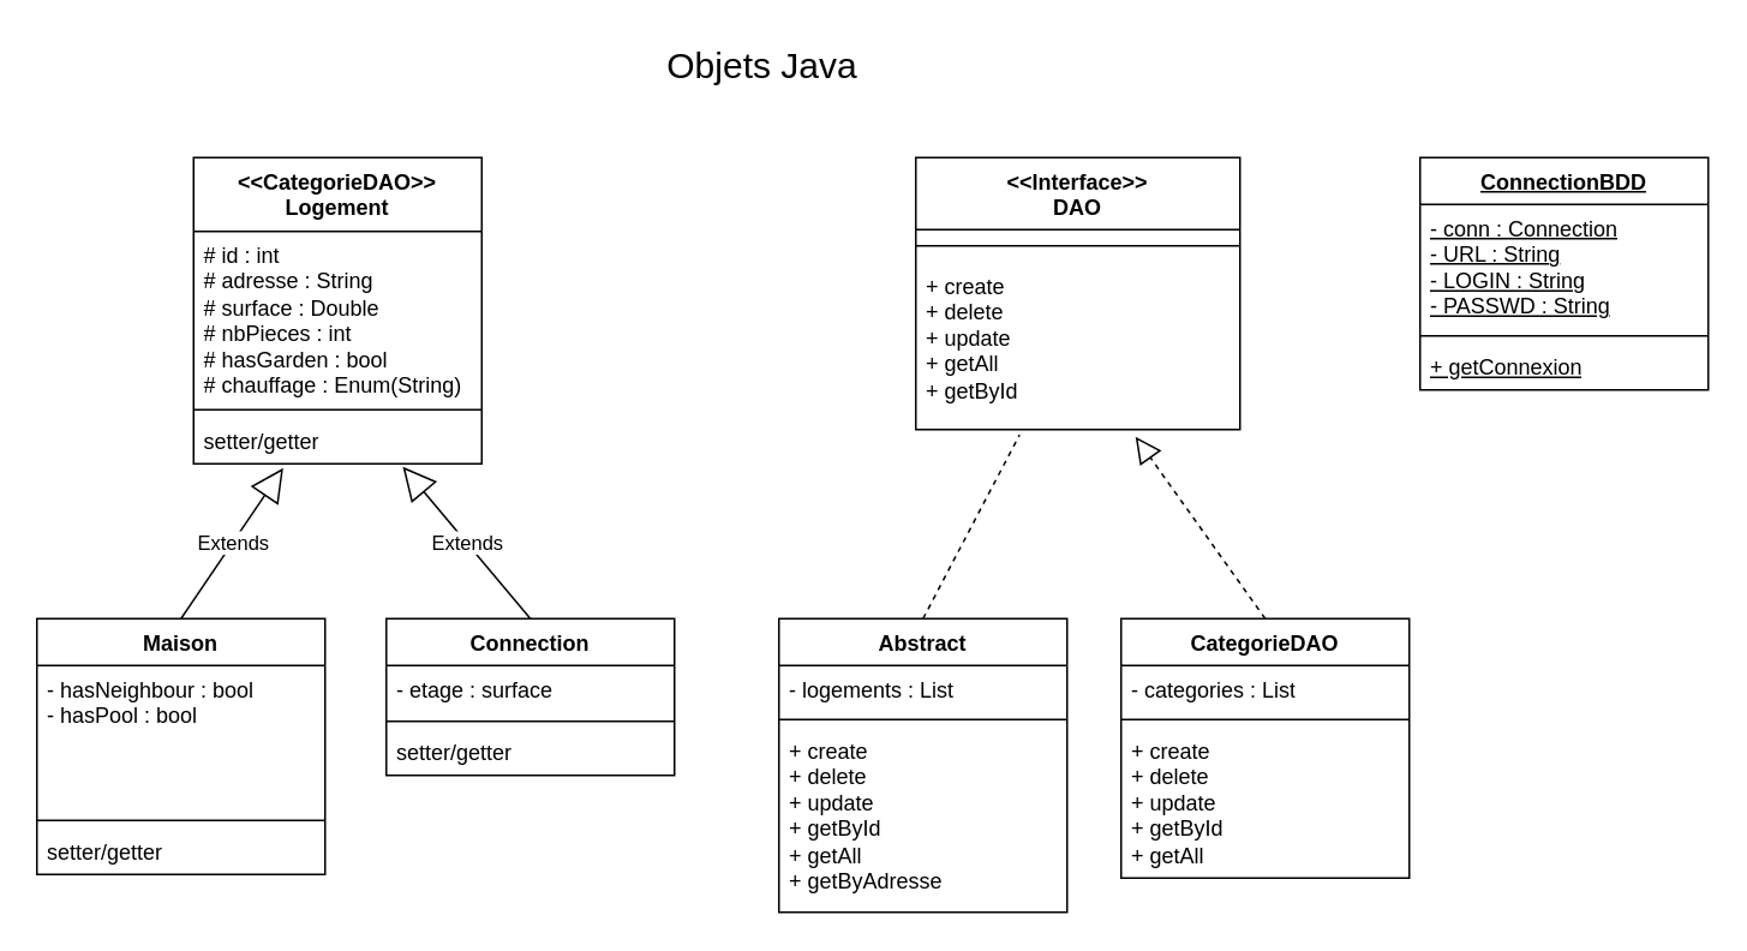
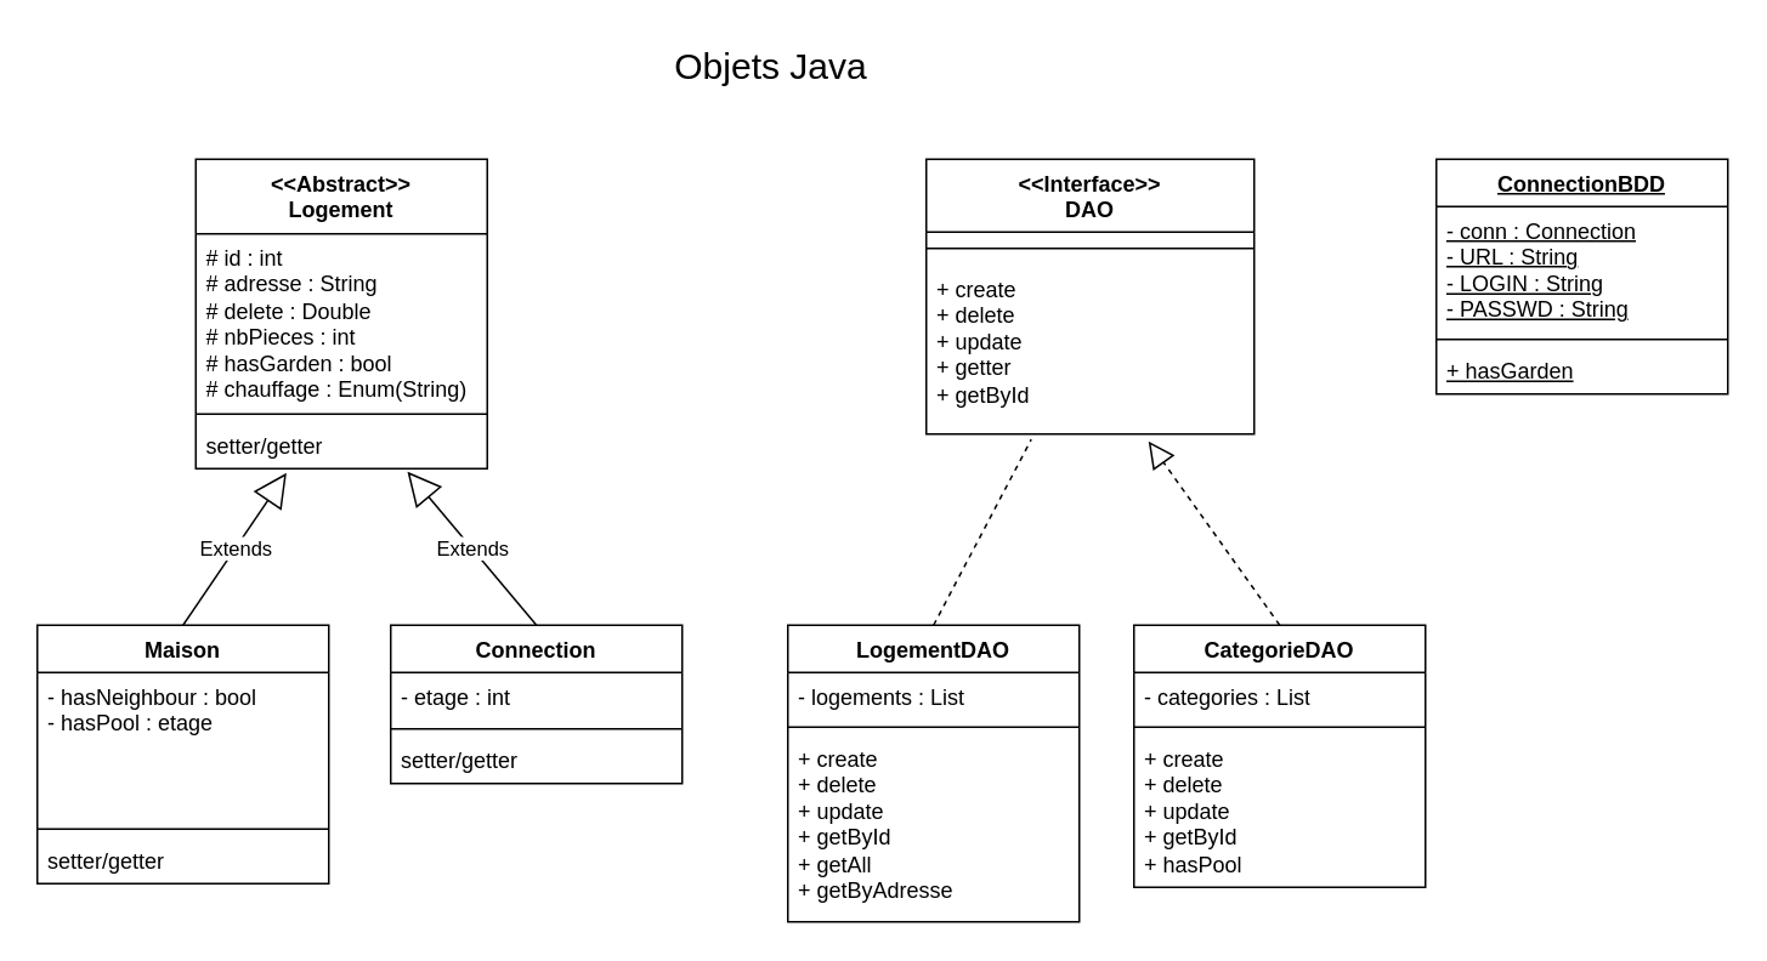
- <mxCell id="2" value="&amp;lt;&amp;lt;CategorieDAO&amp;gt;&amp;gt;&lt;br&gt;Logement" style="swimlane;fontStyle=1;align=center;verticalAlign=top;childLayout=stackLayout;horizontal=1;startSize=41;horizontalStack=0;resizeParent=1;resizeParentMax=0;resizeLast=0;collapsible=1;marginBottom=0;whiteSpace=wrap;html=1;direction=east;swimlaneLine=1;glass=0;rounded=0;shadow=0;" parent="1" vertex="1"><mxGeometry x="107" y="87" width="160" height="170" as="geometry" /></mxCell>
+ <mxCell id="2" value="&amp;lt;&amp;lt;Abstract&amp;gt;&amp;gt;&lt;br&gt;Logement" style="swimlane;fontStyle=1;align=center;verticalAlign=top;childLayout=stackLayout;horizontal=1;startSize=41;horizontalStack=0;resizeParent=1;resizeParentMax=0;resizeLast=0;collapsible=1;marginBottom=0;whiteSpace=wrap;html=1;direction=east;swimlaneLine=1;glass=0;rounded=0;shadow=0;" parent="1" vertex="1"><mxGeometry x="107" y="87" width="160" height="170" as="geometry" /></mxCell>
- <mxCell id="3" value="# id : int&lt;br&gt;# adresse : String&lt;div&gt;# surface : Double&lt;/div&gt;&lt;div&gt;# nbPieces : int&lt;/div&gt;&lt;div&gt;# hasGarden : bool&lt;/div&gt;&lt;div&gt;# chauffage : Enum(String)&lt;/div&gt;" style="text;strokeColor=none;fillColor=none;align=left;verticalAlign=top;spacingLeft=4;spacingRight=4;overflow=hidden;rotatable=0;points=[[0,0.5],[1,0.5]];portConstraint=eastwest;whiteSpace=wrap;html=1;" parent="2" vertex="1"><mxGeometry y="41" width="160" height="95" as="geometry" /></mxCell>
+ <mxCell id="3" value="# id : int&lt;br&gt;# adresse : String&lt;div&gt;# delete : Double&lt;/div&gt;&lt;div&gt;# nbPieces : int&lt;/div&gt;&lt;div&gt;# hasGarden : bool&lt;/div&gt;&lt;div&gt;# chauffage : Enum(String)&lt;/div&gt;" style="text;strokeColor=none;fillColor=none;align=left;verticalAlign=top;spacingLeft=4;spacingRight=4;overflow=hidden;rotatable=0;points=[[0,0.5],[1,0.5]];portConstraint=eastwest;whiteSpace=wrap;html=1;" parent="2" vertex="1"><mxGeometry y="41" width="160" height="95" as="geometry" /></mxCell>
- <mxCell id="28" value="+ create&lt;div&gt;+ delete&lt;/div&gt;&lt;div&gt;+ update&lt;/div&gt;&lt;div&gt;+ getAll&lt;/div&gt;&lt;div&gt;+ getById&lt;/div&gt;" style="text;strokeColor=none;fillColor=none;align=left;verticalAlign=top;spacingLeft=4;spacingRight=4;overflow=hidden;rotatable=0;points=[[0,0.5],[1,0.5]];portConstraint=eastwest;whiteSpace=wrap;html=1;" vertex="1" parent="26"><mxGeometry y="58" width="180" height="93" as="geometry" /></mxCell>
+ <mxCell id="28" value="+ create&lt;div&gt;+ delete&lt;/div&gt;&lt;div&gt;+ update&lt;/div&gt;&lt;div&gt;+ getter&lt;/div&gt;&lt;div&gt;+ getById&lt;/div&gt;" style="text;strokeColor=none;fillColor=none;align=left;verticalAlign=top;spacingLeft=4;spacingRight=4;overflow=hidden;rotatable=0;points=[[0,0.5],[1,0.5]];portConstraint=eastwest;whiteSpace=wrap;html=1;" vertex="1" parent="26"><mxGeometry y="58" width="180" height="93" as="geometry" /></mxCell>
- <mxCell id="19" value="&lt;u&gt;+ getConnexion&lt;/u&gt;" style="text;strokeColor=none;fillColor=none;align=left;verticalAlign=top;spacingLeft=4;spacingRight=4;overflow=hidden;rotatable=0;points=[[0,0.5],[1,0.5]];portConstraint=eastwest;whiteSpace=wrap;html=1;" vertex="1" parent="16"><mxGeometry y="103" width="160" height="26" as="geometry" /></mxCell>
+ <mxCell id="19" value="&lt;u&gt;+ hasGarden&lt;/u&gt;" style="text;strokeColor=none;fillColor=none;align=left;verticalAlign=top;spacingLeft=4;spacingRight=4;overflow=hidden;rotatable=0;points=[[0,0.5],[1,0.5]];portConstraint=eastwest;whiteSpace=wrap;html=1;" vertex="1" parent="16"><mxGeometry y="103" width="160" height="26" as="geometry" /></mxCell>
- <mxCell id="21" value="Abstract" style="swimlane;fontStyle=1;align=center;verticalAlign=top;childLayout=stackLayout;horizontal=1;startSize=26;horizontalStack=0;resizeParent=1;resizeParentMax=0;resizeLast=0;collapsible=1;marginBottom=0;whiteSpace=wrap;html=1;" vertex="1" parent="1"><mxGeometry x="432" y="343" width="160" height="163" as="geometry" /></mxCell>
+ <mxCell id="21" value="LogementDAO" style="swimlane;fontStyle=1;align=center;verticalAlign=top;childLayout=stackLayout;horizontal=1;startSize=26;horizontalStack=0;resizeParent=1;resizeParentMax=0;resizeLast=0;collapsible=1;marginBottom=0;whiteSpace=wrap;html=1;" vertex="1" parent="1"><mxGeometry x="432" y="343" width="160" height="163" as="geometry" /></mxCell>
- <mxCell id="12" value="&lt;div&gt;- etage : surface&lt;/div&gt;" style="text;strokeColor=none;fillColor=none;align=left;verticalAlign=top;spacingLeft=4;spacingRight=4;overflow=hidden;rotatable=0;points=[[0,0.5],[1,0.5]];portConstraint=eastwest;whiteSpace=wrap;html=1;" parent="11" vertex="1"><mxGeometry y="26" width="160" height="27" as="geometry" /></mxCell>
+ <mxCell id="12" value="&lt;div&gt;- etage : int&lt;/div&gt;" style="text;strokeColor=none;fillColor=none;align=left;verticalAlign=top;spacingLeft=4;spacingRight=4;overflow=hidden;rotatable=0;points=[[0,0.5],[1,0.5]];portConstraint=eastwest;whiteSpace=wrap;html=1;" parent="11" vertex="1"><mxGeometry y="26" width="160" height="27" as="geometry" /></mxCell>
- <mxCell id="7" value="- hasNeighbour : bool&lt;div&gt;- hasPool : bool&lt;/div&gt;&lt;div&gt;&lt;br&gt;&lt;/div&gt;" style="text;strokeColor=none;fillColor=none;align=left;verticalAlign=top;spacingLeft=4;spacingRight=4;overflow=hidden;rotatable=0;points=[[0,0.5],[1,0.5]];portConstraint=eastwest;whiteSpace=wrap;html=1;" parent="6" vertex="1"><mxGeometry y="26" width="160" height="82" as="geometry" /></mxCell>
+ <mxCell id="7" value="- hasNeighbour : bool&lt;div&gt;- hasPool : etage&lt;/div&gt;&lt;div&gt;&lt;br&gt;&lt;/div&gt;" style="text;strokeColor=none;fillColor=none;align=left;verticalAlign=top;spacingLeft=4;spacingRight=4;overflow=hidden;rotatable=0;points=[[0,0.5],[1,0.5]];portConstraint=eastwest;whiteSpace=wrap;html=1;" parent="6" vertex="1"><mxGeometry y="26" width="160" height="82" as="geometry" /></mxCell>
- <mxCell id="32" value="+ create&lt;div&gt;+ delete&lt;/div&gt;&lt;div&gt;+ update&lt;/div&gt;&lt;div&gt;+ getById&lt;/div&gt;&lt;div&gt;+ getAll&lt;/div&gt;" style="text;strokeColor=none;fillColor=none;align=left;verticalAlign=top;spacingLeft=4;spacingRight=4;overflow=hidden;rotatable=0;points=[[0,0.5],[1,0.5]];portConstraint=eastwest;whiteSpace=wrap;html=1;" vertex="1" parent="29"><mxGeometry y="60" width="160" height="84" as="geometry" /></mxCell>
+ <mxCell id="32" value="+ create&lt;div&gt;+ delete&lt;/div&gt;&lt;div&gt;+ update&lt;/div&gt;&lt;div&gt;+ getById&lt;/div&gt;&lt;div&gt;+ hasPool&lt;/div&gt;" style="text;strokeColor=none;fillColor=none;align=left;verticalAlign=top;spacingLeft=4;spacingRight=4;overflow=hidden;rotatable=0;points=[[0,0.5],[1,0.5]];portConstraint=eastwest;whiteSpace=wrap;html=1;" vertex="1" parent="29"><mxGeometry y="60" width="160" height="84" as="geometry" /></mxCell>
